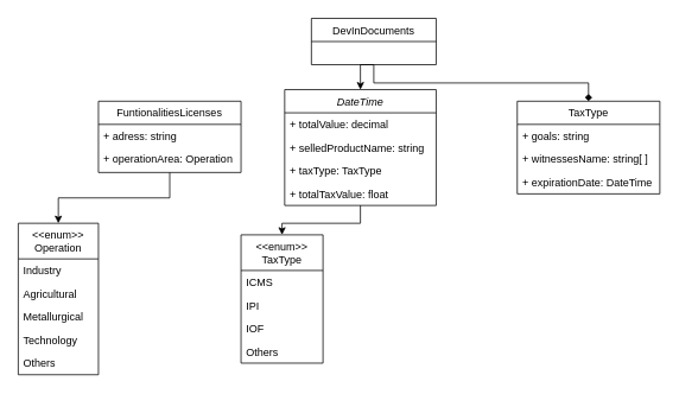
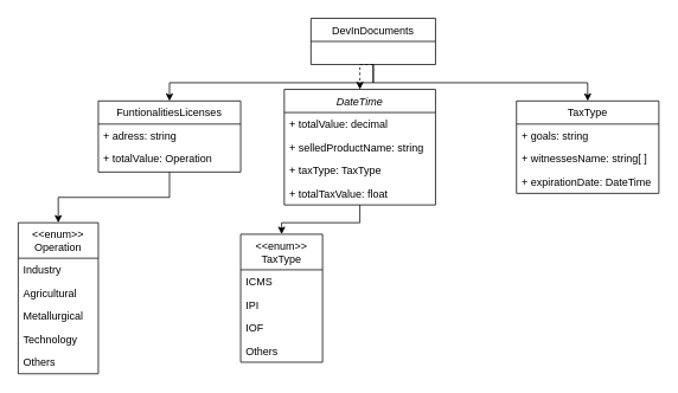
- <mxCell id="26" style="edgeStyle=orthogonalEdgeStyle;rounded=0;orthogonalLoop=1;jettySize=auto;html=1;exitX=0.5;exitY=1;exitDx=0;exitDy=0;entryX=0.5;entryY=0;entryDx=0;entryDy=0;" parent="1" source="29" target="3" edge="1"><mxGeometry relative="1" as="geometry" /></mxCell>
+ <mxCell id="26" style="edgeStyle=orthogonalEdgeStyle;rounded=0;orthogonalLoop=1;jettySize=auto;html=1;exitX=0.5;exitY=1;exitDx=0;exitDy=0;entryX=0.5;entryY=0;entryDx=0;entryDy=0;dashed=1;" parent="1" source="29" target="3" edge="1"><mxGeometry relative="1" as="geometry" /></mxCell>
+ <mxCell id="28" style="edgeStyle=orthogonalEdgeStyle;rounded=0;orthogonalLoop=1;jettySize=auto;html=1;exitX=0.5;exitY=1;exitDx=0;exitDy=0;entryX=0.5;entryY=0;entryDx=0;entryDy=0;" parent="1" source="29" target="8" edge="1"><mxGeometry relative="1" as="geometry" /></mxCell>
- <mxCell id="27" style="edgeStyle=orthogonalEdgeStyle;rounded=0;orthogonalLoop=1;jettySize=auto;html=1;exitX=0.5;exitY=1;exitDx=0;exitDy=0;entryX=0.5;entryY=0;entryDx=0;entryDy=0;endArrow=diamond;" parent="1" source="29" target="11" edge="1"><mxGeometry relative="1" as="geometry" /></mxCell>
+ <mxCell id="27" style="edgeStyle=orthogonalEdgeStyle;rounded=0;orthogonalLoop=1;jettySize=auto;html=1;exitX=0.5;exitY=1;exitDx=0;exitDy=0;entryX=0.5;entryY=0;entryDx=0;entryDy=0;" parent="1" source="29" target="11" edge="1"><mxGeometry relative="1" as="geometry" /></mxCell>
- <mxCell id="10" value="+ operationArea: Operation" style="text;align=left;verticalAlign=top;spacingLeft=4;spacingRight=4;overflow=hidden;rotatable=0;points=[[0,0.5],[1,0.5]];portConstraint=eastwest;rounded=0;shadow=0;html=0;" parent="8" vertex="1"><mxGeometry y="52" width="160" height="26" as="geometry" /></mxCell>
+ <mxCell id="10" value="+ totalValue: Operation" style="text;align=left;verticalAlign=top;spacingLeft=4;spacingRight=4;overflow=hidden;rotatable=0;points=[[0,0.5],[1,0.5]];portConstraint=eastwest;rounded=0;shadow=0;html=0;" parent="8" vertex="1"><mxGeometry y="52" width="160" height="26" as="geometry" /></mxCell>
